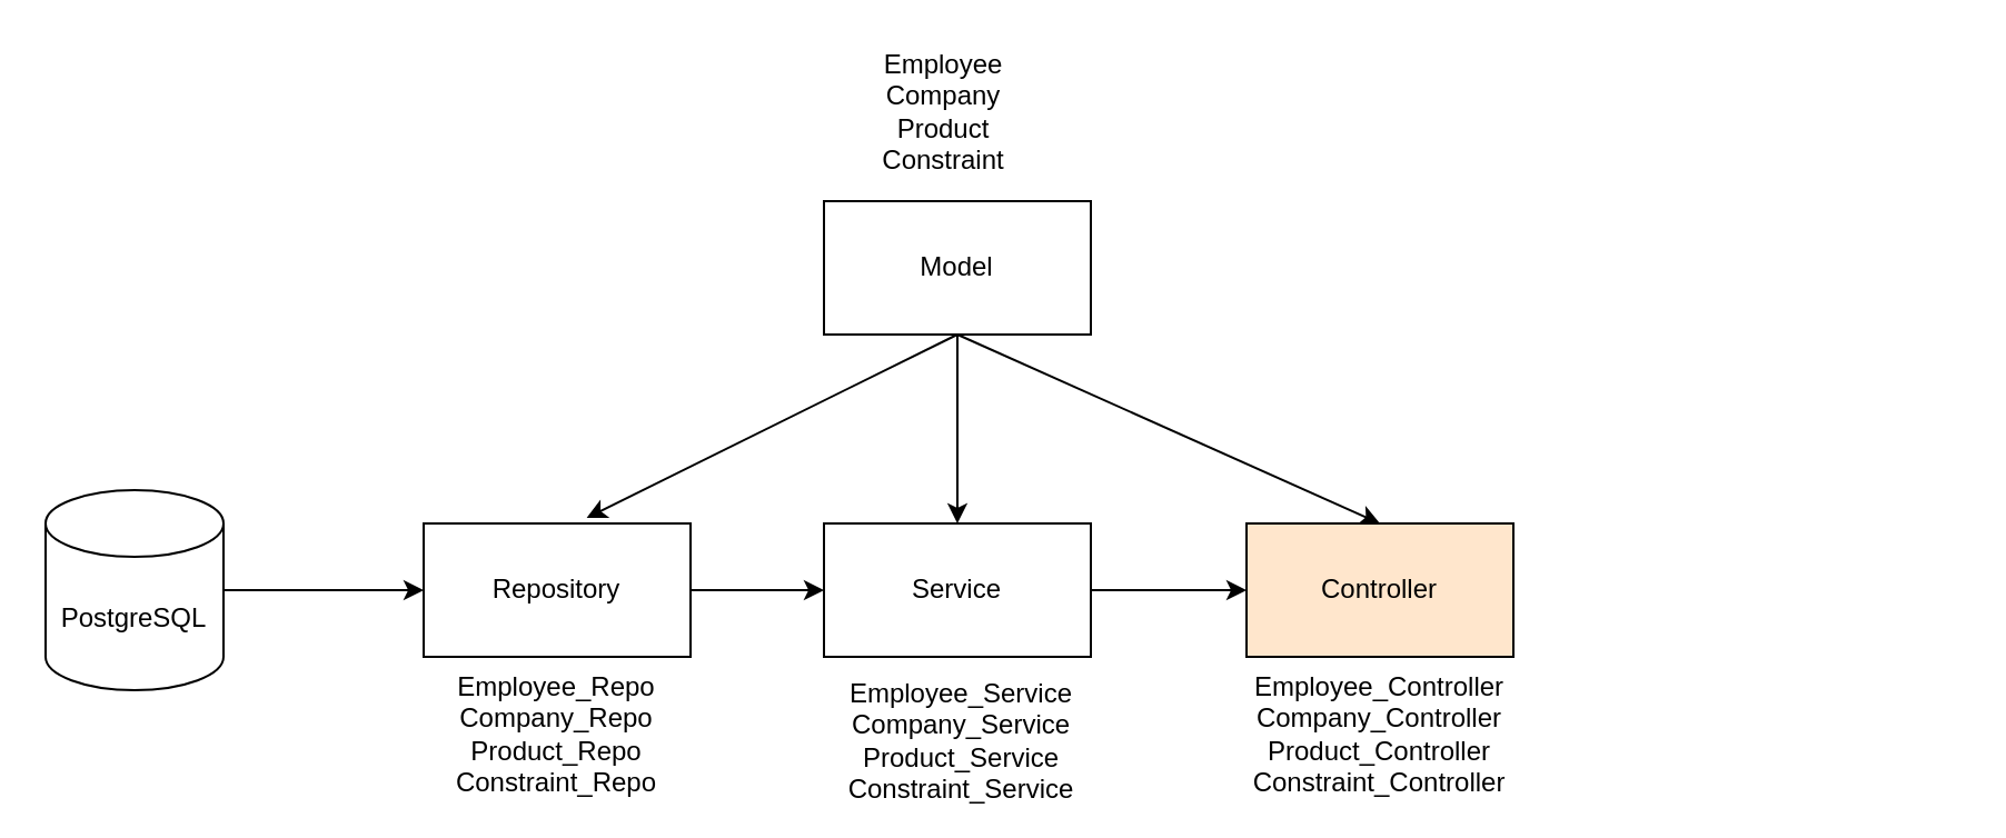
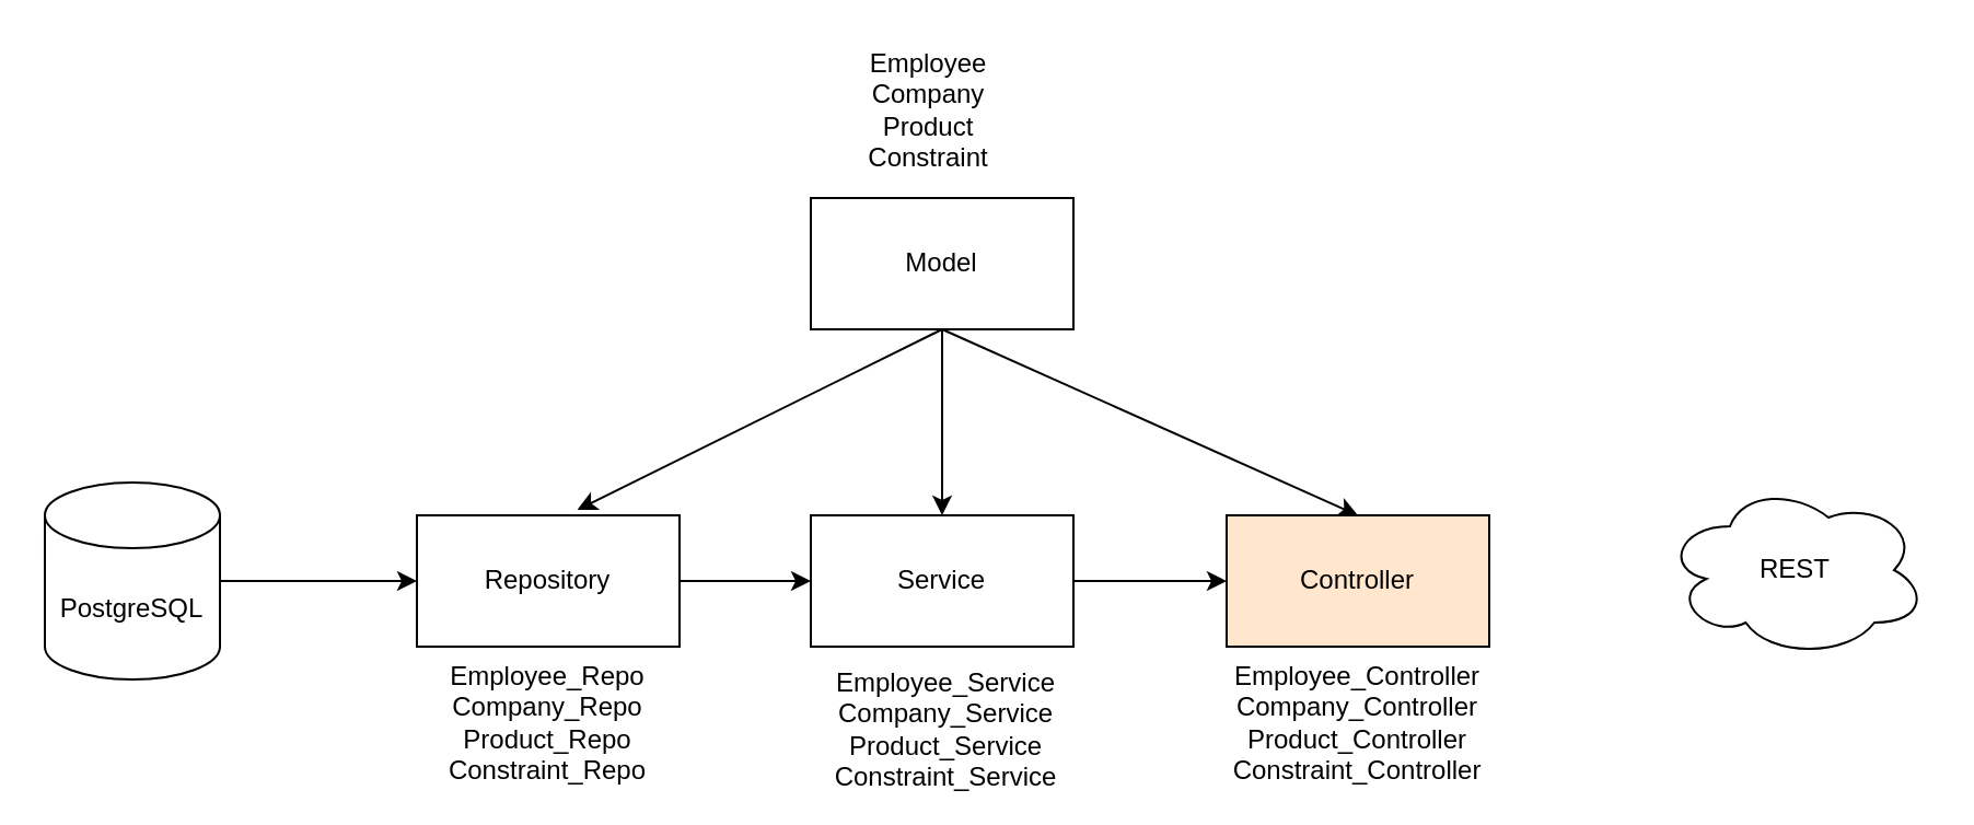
+ <mxCell id="12" value="REST" style="ellipse;shape=cloud;whiteSpace=wrap;html=1;" vertex="1" parent="1"><mxGeometry x="760" y="220" width="120" height="80" as="geometry" /></mxCell>
